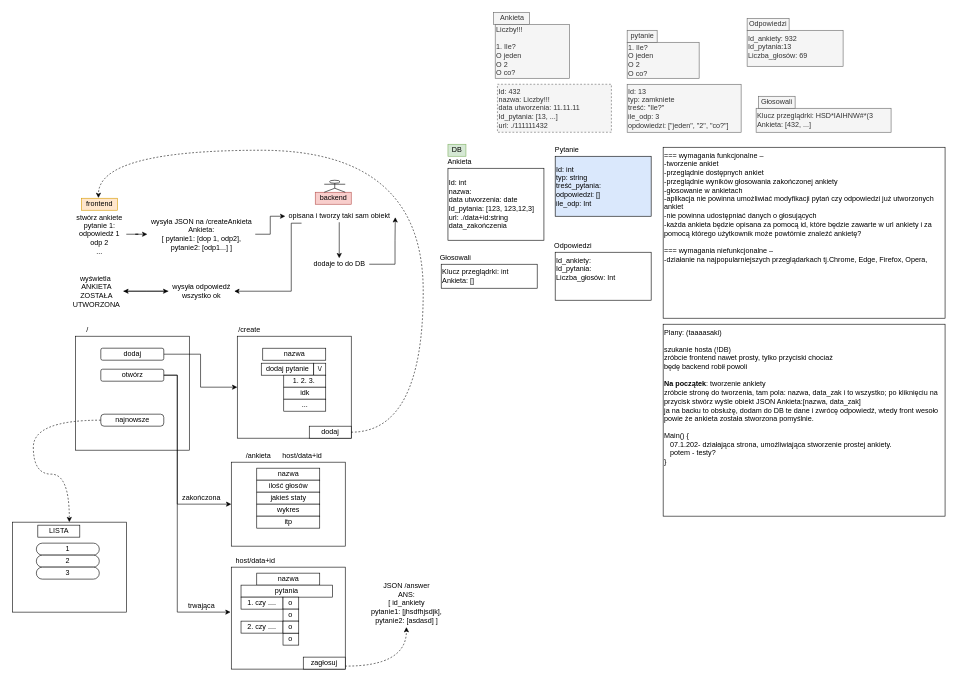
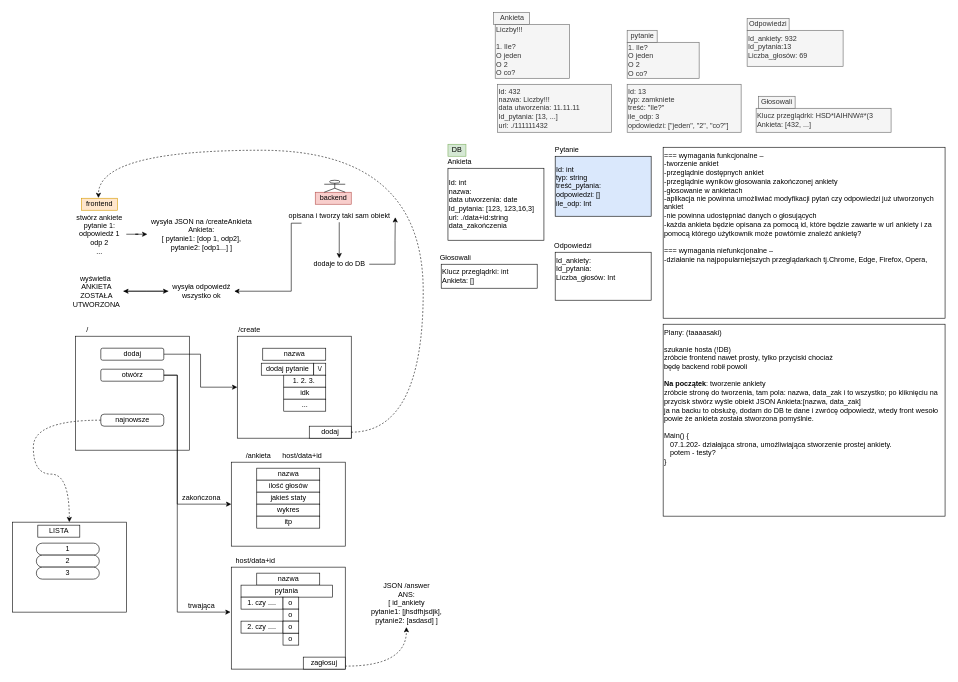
- <mxCell id="61" value="Id: 432&lt;br&gt;nazwa: Liczby!!!&lt;br&gt;data utworzenia: 11.11.11&lt;br&gt;Id_pytania: [13, ...]&lt;br&gt;url: ./111111432" style="whiteSpace=wrap;html=1;labelBackgroundColor=none;fillColor=#f5f5f5;fontColor=#333333;align=left;strokeColor=#666666;dashed=1;" vertex="1" parent="1"><mxGeometry x="828.75" y="140" width="190" height="80" as="geometry" /></mxCell>
+ <mxCell id="61" value="Id: 432&lt;br&gt;nazwa: Liczby!!!&lt;br&gt;data utworzenia: 11.11.11&lt;br&gt;Id_pytania: [13, ...]&lt;br&gt;url: ./111111432" style="whiteSpace=wrap;html=1;labelBackgroundColor=none;fillColor=#f5f5f5;fontColor=#333333;align=left;strokeColor=#666666;" vertex="1" parent="1"><mxGeometry x="828.75" y="140" width="190" height="80" as="geometry" /></mxCell>
- <mxCell id="2" value="Id: int&lt;br&gt;nazwa:&amp;nbsp;&lt;br&gt;data utworzenia: date&lt;br&gt;Id_pytania: [123, 123,12,3]&lt;br&gt;url: ./data+id:string&lt;br&gt;data_zakończenia" style="rounded=0;whiteSpace=wrap;html=1;align=left;" vertex="1" parent="1"><mxGeometry x="746.25" y="280" width="160" height="120" as="geometry" /></mxCell>
+ <mxCell id="2" value="Id: int&lt;br&gt;nazwa:&amp;nbsp;&lt;br&gt;data utworzenia: date&lt;br&gt;Id_pytania: [123, 123,16,3]&lt;br&gt;url: ./data+id:string&lt;br&gt;data_zakończenia" style="rounded=0;whiteSpace=wrap;html=1;align=left;" vertex="1" parent="1"><mxGeometry x="746.25" y="280" width="160" height="120" as="geometry" /></mxCell>
- <mxCell id="9" style="edgeStyle=orthogonalEdgeStyle;rounded=0;orthogonalLoop=1;jettySize=auto;html=1;" edge="1" parent="1" source="10" target="13"><mxGeometry relative="1" as="geometry" /></mxCell>
